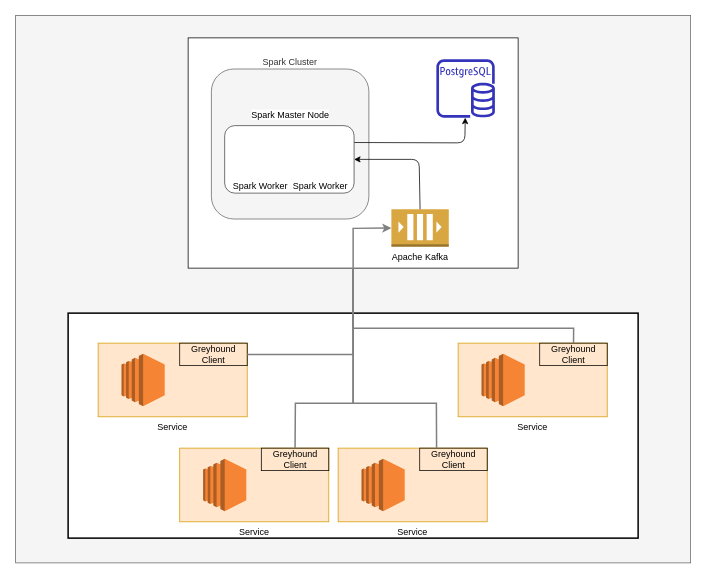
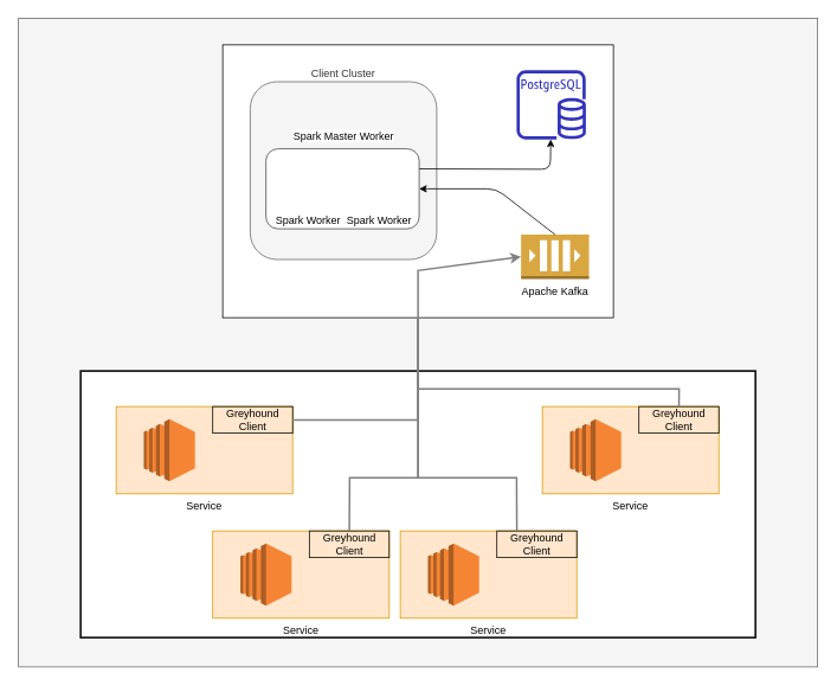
- <mxCell id="6" value="Spark Cluster" style="rounded=1;whiteSpace=wrap;html=1;labelPosition=center;verticalLabelPosition=top;align=center;verticalAlign=bottom;labelBackgroundColor=none;fillColor=#f5f5f5;strokeColor=#666666;fontColor=#333333;" vertex="1" parent="1"><mxGeometry x="281" y="91.5" width="210" height="200" as="geometry" /></mxCell>
+ <mxCell id="6" value="Client Cluster" style="rounded=1;whiteSpace=wrap;html=1;labelPosition=center;verticalLabelPosition=top;align=center;verticalAlign=bottom;labelBackgroundColor=none;fillColor=#f5f5f5;strokeColor=#666666;fontColor=#333333;" vertex="1" parent="1"><mxGeometry x="281" y="91.5" width="210" height="200" as="geometry" /></mxCell>
- <mxCell id="8" value="Spark Master Node" style="shape=image;html=1;verticalAlign=top;verticalLabelPosition=bottom;labelBackgroundColor=#ffffff;imageAspect=0;aspect=fixed;image=https://cdn4.iconfinder.com/data/icons/logos-brands-5/24/apache-128.png" vertex="1" parent="1"><mxGeometry x="366" y="98.5" width="40" height="40" as="geometry" /></mxCell>
+ <mxCell id="8" value="Spark Master Worker" style="shape=image;html=1;verticalAlign=top;verticalLabelPosition=bottom;labelBackgroundColor=#ffffff;imageAspect=0;aspect=fixed;image=https://cdn4.iconfinder.com/data/icons/logos-brands-5/24/apache-128.png" vertex="1" parent="1"><mxGeometry x="366" y="98.5" width="40" height="40" as="geometry" /></mxCell>
- <mxCell id="10" value="Apache Kafka" style="outlineConnect=0;dashed=0;verticalLabelPosition=bottom;verticalAlign=top;align=center;html=1;shape=mxgraph.aws3.queue;fillColor=#D9A741;gradientColor=none;labelBackgroundColor=none;" vertex="1" parent="1"><mxGeometry x="521" y="278.5" width="76.56" height="50" as="geometry" /></mxCell>
+ <mxCell id="10" value="Apache Kafka" style="outlineConnect=0;dashed=0;verticalLabelPosition=bottom;verticalAlign=top;align=center;html=1;shape=mxgraph.aws3.queue;fillColor=#D9A741;gradientColor=none;labelBackgroundColor=none;" vertex="1" parent="1"><mxGeometry x="586" y="263.5" width="76.56" height="50" as="geometry" /></mxCell>
